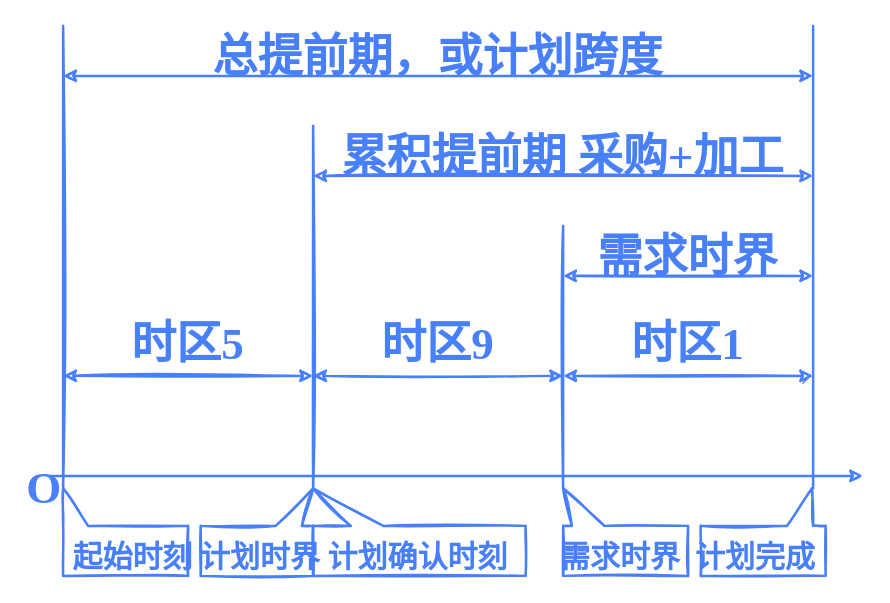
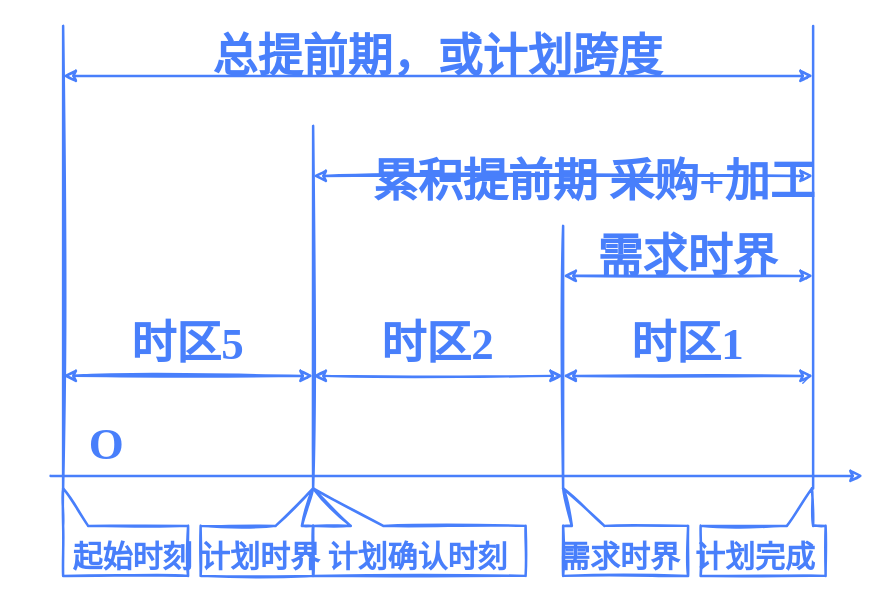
- <mxCell id="16" value="&lt;font face=&quot;FZJingLeiS-R-GB&quot; style=&quot;font-size: 36px&quot;&gt;&lt;b&gt;累积提前期 采购+加工&lt;/b&gt;&lt;/font&gt;" style="text;html=1;strokeColor=none;fillColor=none;align=center;verticalAlign=middle;whiteSpace=wrap;rounded=0;fontColor=#487FFB;" vertex="1" parent="2"><mxGeometry x="230" y="90" width="400" height="30" as="geometry" /></mxCell>
+ <mxCell id="16" value="&lt;font face=&quot;FZJingLeiS-R-GB&quot; style=&quot;font-size: 36px&quot;&gt;&lt;b&gt;累积提前期 采购+加工&lt;/b&gt;&lt;/font&gt;" style="text;html=1;strokeColor=none;fillColor=none;align=center;verticalAlign=middle;whiteSpace=wrap;rounded=0;fontColor=#487FFB;" vertex="1" parent="2"><mxGeometry x="255" y="110" width="400" height="30" as="geometry" /></mxCell>
- <mxCell id="19" value="&lt;font face=&quot;FZJingLeiS-R-GB&quot; style=&quot;font-size: 36px&quot;&gt;&lt;b&gt;时区9&lt;/b&gt;&lt;/font&gt;" style="text;html=1;strokeColor=none;fillColor=none;align=center;verticalAlign=middle;whiteSpace=wrap;rounded=0;fontColor=#487FFB;" vertex="1" parent="2"><mxGeometry x="240" y="240" width="180" height="30" as="geometry" /></mxCell>
+ <mxCell id="19" value="&lt;font face=&quot;FZJingLeiS-R-GB&quot; style=&quot;font-size: 36px&quot;&gt;&lt;b&gt;时区2&lt;/b&gt;&lt;/font&gt;" style="text;html=1;strokeColor=none;fillColor=none;align=center;verticalAlign=middle;whiteSpace=wrap;rounded=0;fontColor=#487FFB;" vertex="1" parent="2"><mxGeometry x="240" y="240" width="180" height="30" as="geometry" /></mxCell>
- <mxCell id="14" value="&lt;font face=&quot;FZJingLeiS-R-GB&quot; style=&quot;font-size: 36px&quot;&gt;&lt;b&gt;O&lt;/b&gt;&lt;/font&gt;" style="text;html=1;strokeColor=none;fillColor=none;align=center;verticalAlign=middle;whiteSpace=wrap;rounded=0;fontColor=#487FFB;" vertex="1" parent="2"><mxGeometry y="355" width="30" height="30" as="geometry" /></mxCell>
+ <mxCell id="14" value="&lt;font face=&quot;FZJingLeiS-R-GB&quot; style=&quot;font-size: 36px&quot;&gt;&lt;b&gt;O&lt;/b&gt;&lt;/font&gt;" style="text;html=1;strokeColor=none;fillColor=none;align=center;verticalAlign=middle;whiteSpace=wrap;rounded=0;fontColor=#487FFB;" vertex="1" parent="2"><mxGeometry x="50" y="320" width="30" height="30" as="geometry" /></mxCell>
